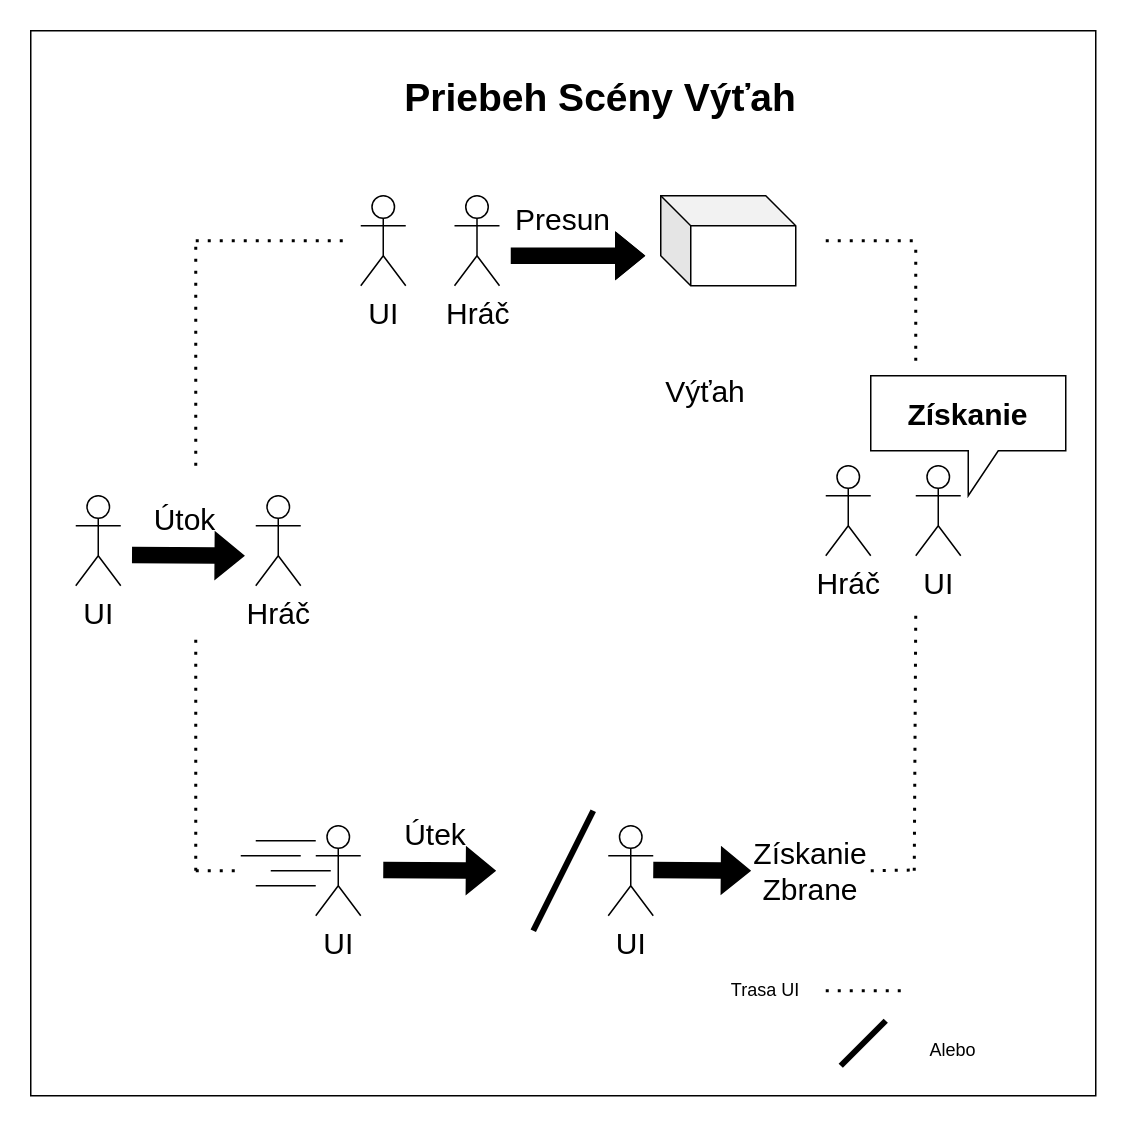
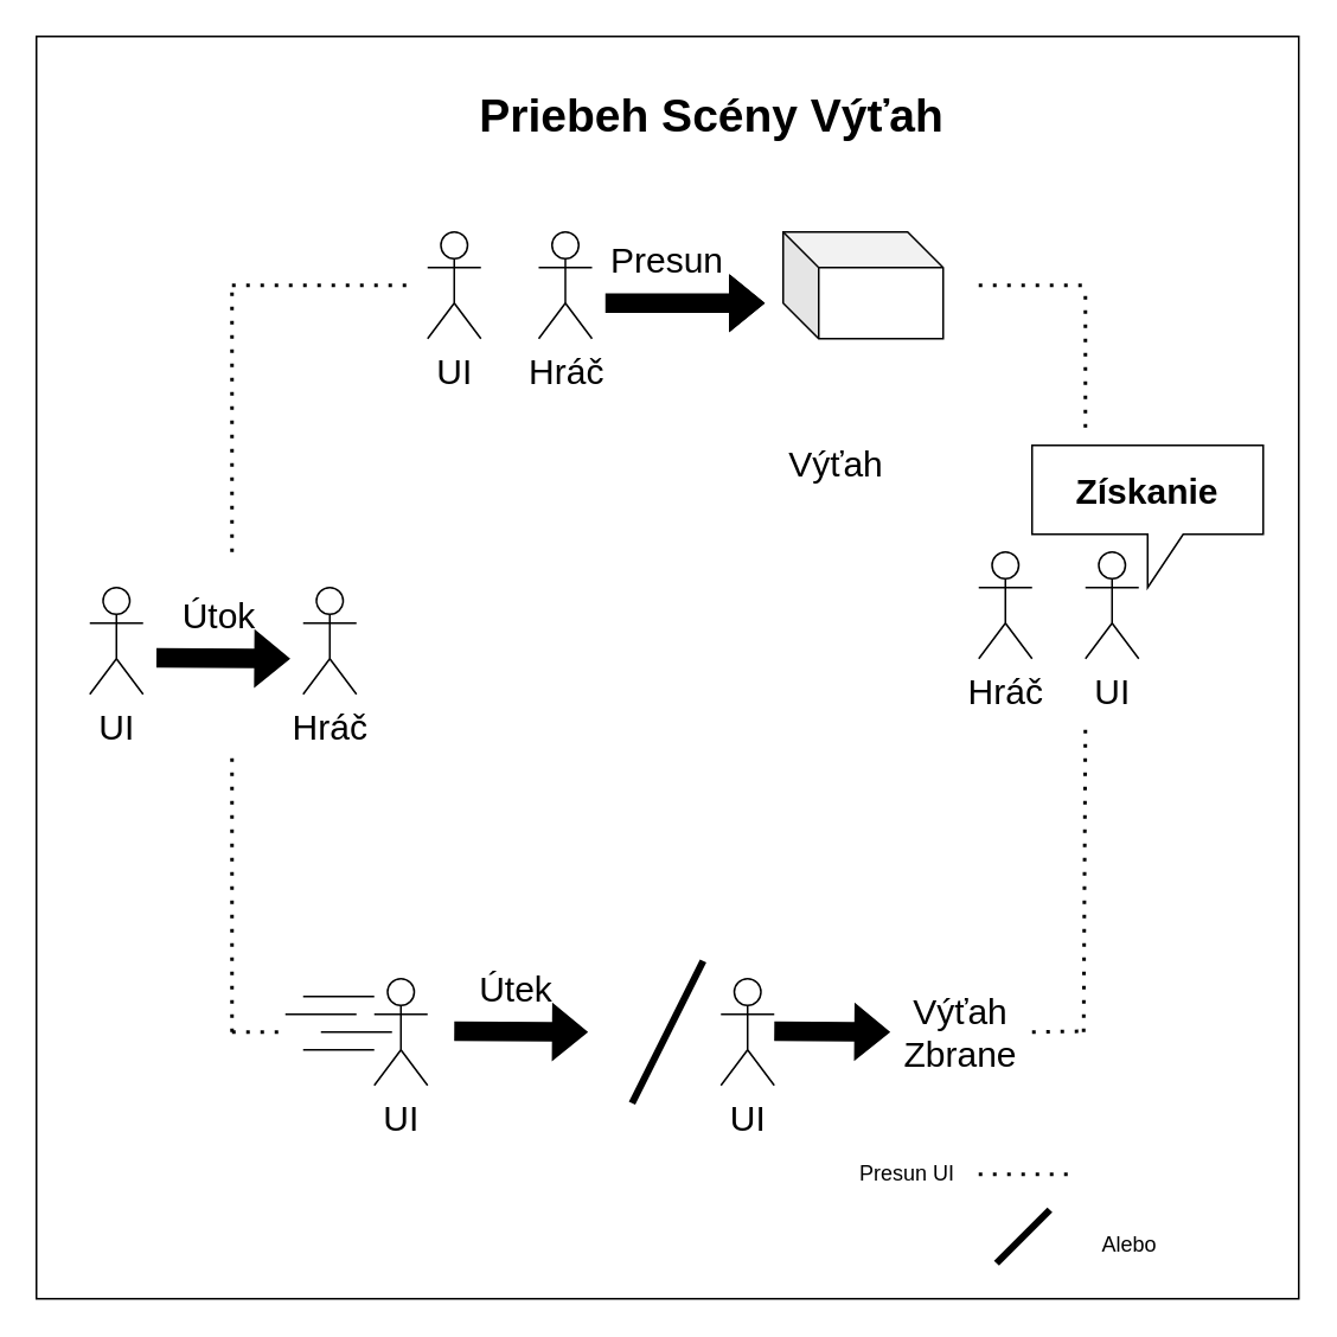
- <mxCell id="39" value="Získanie Zbrane" style="text;html=1;strokeColor=none;fillColor=none;align=center;verticalAlign=middle;whiteSpace=wrap;rounded=0;fontSize=20;" vertex="1" parent="1"><mxGeometry x="510" y="565" width="60" height="30" as="geometry" /></mxCell>
+ <mxCell id="39" value="Výťah Zbrane" style="text;html=1;strokeColor=none;fillColor=none;align=center;verticalAlign=middle;whiteSpace=wrap;rounded=0;fontSize=20;" vertex="1" parent="1"><mxGeometry x="510" y="565" width="60" height="30" as="geometry" /></mxCell>
- <mxCell id="8" value="Trasa UI" style="text;html=1;strokeColor=none;fillColor=none;align=center;verticalAlign=middle;whiteSpace=wrap;rounded=0;" parent="1" vertex="1"><mxGeometry x="480" y="640" width="60" height="40" as="geometry" /></mxCell>
+ <mxCell id="8" value="Presun UI" style="text;html=1;strokeColor=none;fillColor=none;align=center;verticalAlign=middle;whiteSpace=wrap;rounded=0;" parent="1" vertex="1"><mxGeometry x="480" y="640" width="60" height="40" as="geometry" /></mxCell>
